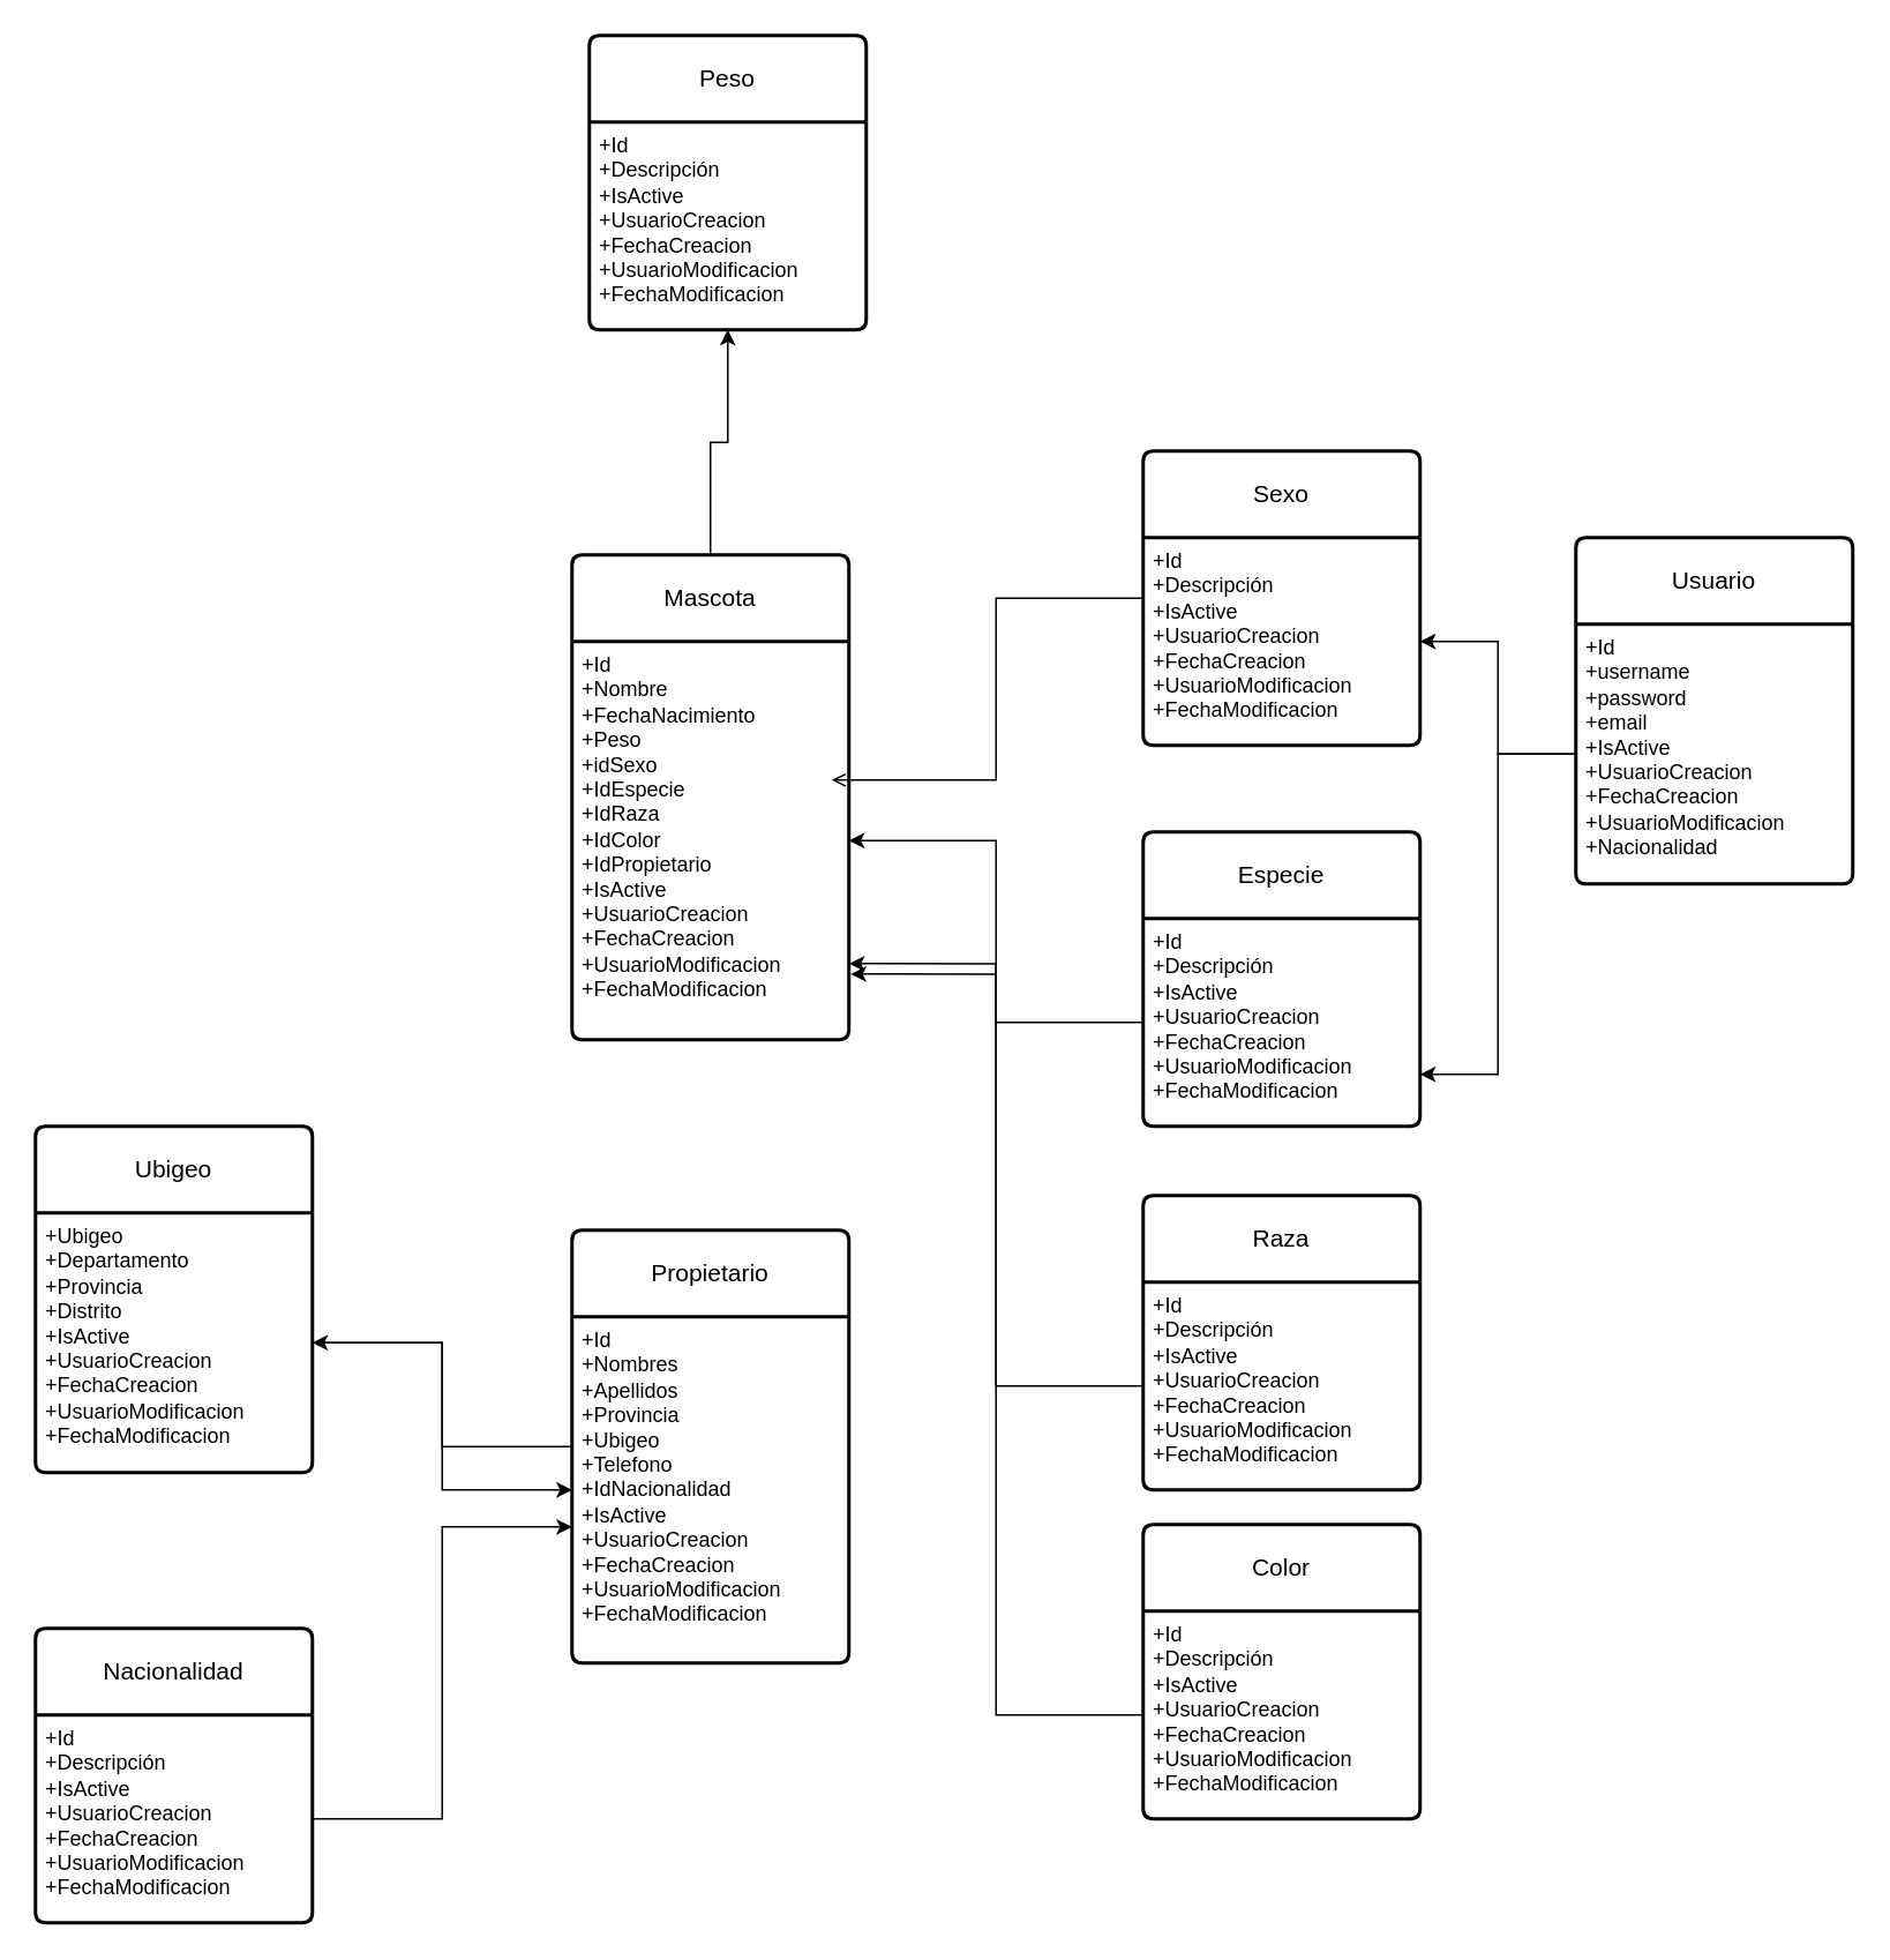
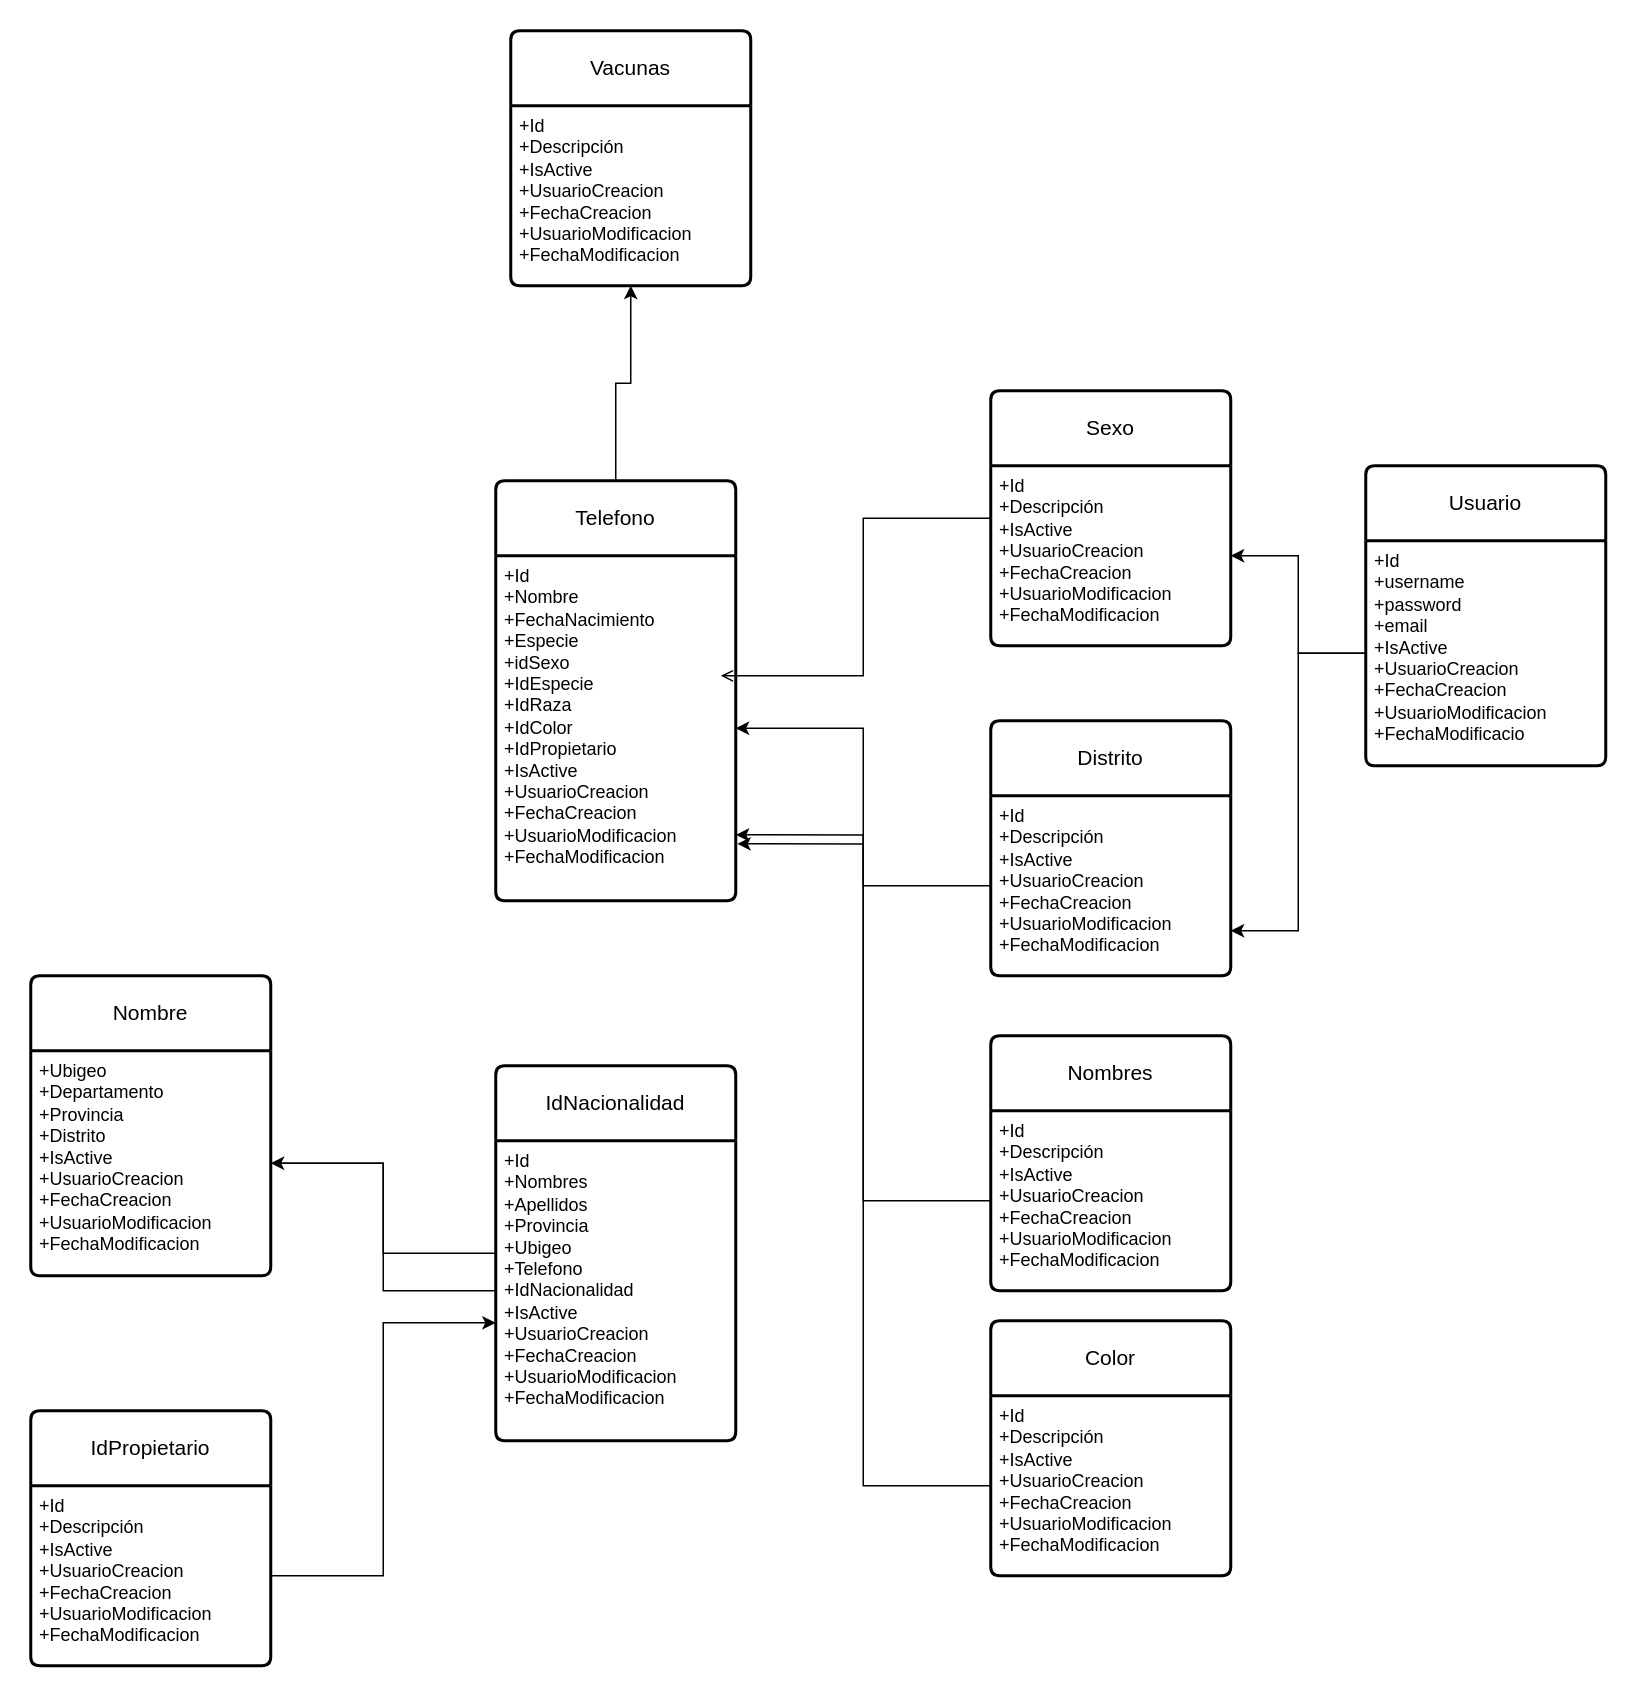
- <mxCell id="18" value="Peso" style="swimlane;childLayout=stackLayout;horizontal=1;startSize=50;horizontalStack=0;rounded=1;fontSize=14;fontStyle=0;strokeWidth=2;resizeParent=0;resizeLast=1;shadow=0;dashed=0;align=center;arcSize=4;whiteSpace=wrap;html=1;" vertex="1" parent="1"><mxGeometry x="340" y="20" width="160" height="170" as="geometry" /></mxCell>
+ <mxCell id="18" value="Vacunas" style="swimlane;childLayout=stackLayout;horizontal=1;startSize=50;horizontalStack=0;rounded=1;fontSize=14;fontStyle=0;strokeWidth=2;resizeParent=0;resizeLast=1;shadow=0;dashed=0;align=center;arcSize=4;whiteSpace=wrap;html=1;" vertex="1" parent="1"><mxGeometry x="340" y="20" width="160" height="170" as="geometry" /></mxCell>
- <mxCell id="26" value="Mascota" style="swimlane;childLayout=stackLayout;horizontal=1;startSize=50;horizontalStack=0;rounded=1;fontSize=14;fontStyle=0;strokeWidth=2;resizeParent=0;resizeLast=1;shadow=0;dashed=0;align=center;arcSize=4;whiteSpace=wrap;html=1;" vertex="1" parent="1"><mxGeometry x="330" y="320" width="160" height="280" as="geometry" /></mxCell>
+ <mxCell id="26" value="Telefono" style="swimlane;childLayout=stackLayout;horizontal=1;startSize=50;horizontalStack=0;rounded=1;fontSize=14;fontStyle=0;strokeWidth=2;resizeParent=0;resizeLast=1;shadow=0;dashed=0;align=center;arcSize=4;whiteSpace=wrap;html=1;" vertex="1" parent="1"><mxGeometry x="330" y="320" width="160" height="280" as="geometry" /></mxCell>
- <mxCell id="5" value="+Id&lt;div&gt;+username&lt;/div&gt;&lt;div&gt;+password&lt;/div&gt;&lt;div&gt;+email&lt;/div&gt;&lt;div&gt;&lt;div&gt;+IsActive&lt;/div&gt;&lt;div&gt;+UsuarioCreacion&lt;/div&gt;&lt;div&gt;+FechaCreacion&lt;/div&gt;&lt;div&gt;+UsuarioModificacion&lt;/div&gt;&lt;div&gt;+Nacionalidad&lt;/div&gt;&lt;/div&gt;" style="align=left;strokeColor=none;fillColor=none;spacingLeft=4;fontSize=12;verticalAlign=top;resizable=0;rotatable=0;part=1;html=1;" vertex="1" parent="4"><mxGeometry y="50" width="160" height="150" as="geometry" /></mxCell>
+ <mxCell id="5" value="+Id&lt;div&gt;+username&lt;/div&gt;&lt;div&gt;+password&lt;/div&gt;&lt;div&gt;+email&lt;/div&gt;&lt;div&gt;&lt;div&gt;+IsActive&lt;/div&gt;&lt;div&gt;+UsuarioCreacion&lt;/div&gt;&lt;div&gt;+FechaCreacion&lt;/div&gt;&lt;div&gt;+UsuarioModificacion&lt;/div&gt;&lt;div&gt;+FechaModificacio&lt;/div&gt;&lt;/div&gt;" style="align=left;strokeColor=none;fillColor=none;spacingLeft=4;fontSize=12;verticalAlign=top;resizable=0;rotatable=0;part=1;html=1;" vertex="1" parent="4"><mxGeometry y="50" width="160" height="150" as="geometry" /></mxCell>
- <mxCell id="27" value="+Id&lt;div&gt;+Nombre&lt;/div&gt;&lt;div&gt;+FechaNacimiento&lt;br&gt;&lt;div&gt;+Peso&lt;/div&gt;&lt;div&gt;&lt;span style=&quot;background-color: transparent; color: light-dark(rgb(0, 0, 0), rgb(255, 255, 255));&quot;&gt;+idSexo&lt;/span&gt;&lt;/div&gt;&lt;div&gt;&lt;span style=&quot;background-color: transparent; color: light-dark(rgb(0, 0, 0), rgb(255, 255, 255));&quot;&gt;+IdEspecie&lt;/span&gt;&lt;/div&gt;&lt;div&gt;&lt;span style=&quot;background-color: transparent; color: light-dark(rgb(0, 0, 0), rgb(255, 255, 255));&quot;&gt;+IdRaza&lt;/span&gt;&lt;/div&gt;&lt;div&gt;&lt;span style=&quot;background-color: transparent; color: light-dark(rgb(0, 0, 0), rgb(255, 255, 255));&quot;&gt;+IdColor&lt;/span&gt;&lt;/div&gt;&lt;div&gt;&lt;span style=&quot;background-color: transparent; color: light-dark(rgb(0, 0, 0), rgb(255, 255, 255));&quot;&gt;+IdPropietario&lt;/span&gt;&lt;/div&gt;&lt;div&gt;&lt;span style=&quot;background-color: transparent; color: light-dark(rgb(0, 0, 0), rgb(255, 255, 255));&quot;&gt;+IsActive&lt;/span&gt;&lt;/div&gt;&lt;div&gt;+UsuarioCreacion&lt;/div&gt;&lt;div&gt;+FechaCreacion&lt;/div&gt;&lt;div&gt;+UsuarioModificacion&lt;/div&gt;&lt;div&gt;+FechaModificacion&amp;nbsp;&lt;/div&gt;&lt;/div&gt;" style="align=left;strokeColor=none;fillColor=none;spacingLeft=4;fontSize=12;verticalAlign=top;resizable=0;rotatable=0;part=1;html=1;" vertex="1" parent="26"><mxGeometry y="50" width="160" height="230" as="geometry" /></mxCell>
+ <mxCell id="27" value="+Id&lt;div&gt;+Nombre&lt;/div&gt;&lt;div&gt;+FechaNacimiento&lt;br&gt;&lt;div&gt;+Especie&lt;/div&gt;&lt;div&gt;&lt;span style=&quot;background-color: transparent; color: light-dark(rgb(0, 0, 0), rgb(255, 255, 255));&quot;&gt;+idSexo&lt;/span&gt;&lt;/div&gt;&lt;div&gt;&lt;span style=&quot;background-color: transparent; color: light-dark(rgb(0, 0, 0), rgb(255, 255, 255));&quot;&gt;+IdEspecie&lt;/span&gt;&lt;/div&gt;&lt;div&gt;&lt;span style=&quot;background-color: transparent; color: light-dark(rgb(0, 0, 0), rgb(255, 255, 255));&quot;&gt;+IdRaza&lt;/span&gt;&lt;/div&gt;&lt;div&gt;&lt;span style=&quot;background-color: transparent; color: light-dark(rgb(0, 0, 0), rgb(255, 255, 255));&quot;&gt;+IdColor&lt;/span&gt;&lt;/div&gt;&lt;div&gt;&lt;span style=&quot;background-color: transparent; color: light-dark(rgb(0, 0, 0), rgb(255, 255, 255));&quot;&gt;+IdPropietario&lt;/span&gt;&lt;/div&gt;&lt;div&gt;&lt;span style=&quot;background-color: transparent; color: light-dark(rgb(0, 0, 0), rgb(255, 255, 255));&quot;&gt;+IsActive&lt;/span&gt;&lt;/div&gt;&lt;div&gt;+UsuarioCreacion&lt;/div&gt;&lt;div&gt;+FechaCreacion&lt;/div&gt;&lt;div&gt;+UsuarioModificacion&lt;/div&gt;&lt;div&gt;+FechaModificacion&amp;nbsp;&lt;/div&gt;&lt;/div&gt;" style="align=left;strokeColor=none;fillColor=none;spacingLeft=4;fontSize=12;verticalAlign=top;resizable=0;rotatable=0;part=1;html=1;" vertex="1" parent="26"><mxGeometry y="50" width="160" height="230" as="geometry" /></mxCell>
- <mxCell id="7" value="Especie" style="swimlane;childLayout=stackLayout;horizontal=1;startSize=50;horizontalStack=0;rounded=1;fontSize=14;fontStyle=0;strokeWidth=2;resizeParent=0;resizeLast=1;shadow=0;dashed=0;align=center;arcSize=4;whiteSpace=wrap;html=1;" vertex="1" parent="1"><mxGeometry x="660" y="480" width="160" height="170" as="geometry" /></mxCell>
+ <mxCell id="7" value="Distrito" style="swimlane;childLayout=stackLayout;horizontal=1;startSize=50;horizontalStack=0;rounded=1;fontSize=14;fontStyle=0;strokeWidth=2;resizeParent=0;resizeLast=1;shadow=0;dashed=0;align=center;arcSize=4;whiteSpace=wrap;html=1;" vertex="1" parent="1"><mxGeometry x="660" y="480" width="160" height="170" as="geometry" /></mxCell>
- <mxCell id="16" value="Ubigeo" style="swimlane;childLayout=stackLayout;horizontal=1;startSize=50;horizontalStack=0;rounded=1;fontSize=14;fontStyle=0;strokeWidth=2;resizeParent=0;resizeLast=1;shadow=0;dashed=0;align=center;arcSize=4;whiteSpace=wrap;html=1;" vertex="1" parent="1"><mxGeometry x="20" y="650" width="160" height="200" as="geometry" /></mxCell>
+ <mxCell id="16" value="Nombre" style="swimlane;childLayout=stackLayout;horizontal=1;startSize=50;horizontalStack=0;rounded=1;fontSize=14;fontStyle=0;strokeWidth=2;resizeParent=0;resizeLast=1;shadow=0;dashed=0;align=center;arcSize=4;whiteSpace=wrap;html=1;" vertex="1" parent="1"><mxGeometry x="20" y="650" width="160" height="200" as="geometry" /></mxCell>
- <mxCell id="10" value="Raza" style="swimlane;childLayout=stackLayout;horizontal=1;startSize=50;horizontalStack=0;rounded=1;fontSize=14;fontStyle=0;strokeWidth=2;resizeParent=0;resizeLast=1;shadow=0;dashed=0;align=center;arcSize=4;whiteSpace=wrap;html=1;" vertex="1" parent="1"><mxGeometry x="660" y="690" width="160" height="170" as="geometry" /></mxCell>
+ <mxCell id="10" value="Nombres" style="swimlane;childLayout=stackLayout;horizontal=1;startSize=50;horizontalStack=0;rounded=1;fontSize=14;fontStyle=0;strokeWidth=2;resizeParent=0;resizeLast=1;shadow=0;dashed=0;align=center;arcSize=4;whiteSpace=wrap;html=1;" vertex="1" parent="1"><mxGeometry x="660" y="690" width="160" height="170" as="geometry" /></mxCell>
- <mxCell id="21" value="Propietario" style="swimlane;childLayout=stackLayout;horizontal=1;startSize=50;horizontalStack=0;rounded=1;fontSize=14;fontStyle=0;strokeWidth=2;resizeParent=0;resizeLast=1;shadow=0;dashed=0;align=center;arcSize=4;whiteSpace=wrap;html=1;" vertex="1" parent="1"><mxGeometry x="330" y="710" width="160" height="250" as="geometry" /></mxCell>
+ <mxCell id="21" value="IdNacionalidad" style="swimlane;childLayout=stackLayout;horizontal=1;startSize=50;horizontalStack=0;rounded=1;fontSize=14;fontStyle=0;strokeWidth=2;resizeParent=0;resizeLast=1;shadow=0;dashed=0;align=center;arcSize=4;whiteSpace=wrap;html=1;" vertex="1" parent="1"><mxGeometry x="330" y="710" width="160" height="250" as="geometry" /></mxCell>
- <mxCell id="24" style="edgeStyle=orthogonalEdgeStyle;rounded=0;orthogonalLoop=1;jettySize=auto;html=1;" edge="1" parent="1" source="17" target="22"><mxGeometry relative="1" as="geometry" /></mxCell>
+ <mxCell id="24" style="edgeStyle=orthogonalEdgeStyle;rounded=0;orthogonalLoop=1;jettySize=auto;html=1;endArrow=none;" edge="1" parent="1" source="17" target="22"><mxGeometry relative="1" as="geometry" /></mxCell>
- <mxCell id="14" value="Nacionalidad" style="swimlane;childLayout=stackLayout;horizontal=1;startSize=50;horizontalStack=0;rounded=1;fontSize=14;fontStyle=0;strokeWidth=2;resizeParent=0;resizeLast=1;shadow=0;dashed=0;align=center;arcSize=4;whiteSpace=wrap;html=1;" vertex="1" parent="1"><mxGeometry x="20" y="940" width="160" height="170" as="geometry" /></mxCell>
+ <mxCell id="14" value="IdPropietario" style="swimlane;childLayout=stackLayout;horizontal=1;startSize=50;horizontalStack=0;rounded=1;fontSize=14;fontStyle=0;strokeWidth=2;resizeParent=0;resizeLast=1;shadow=0;dashed=0;align=center;arcSize=4;whiteSpace=wrap;html=1;" vertex="1" parent="1"><mxGeometry x="20" y="940" width="160" height="170" as="geometry" /></mxCell>
